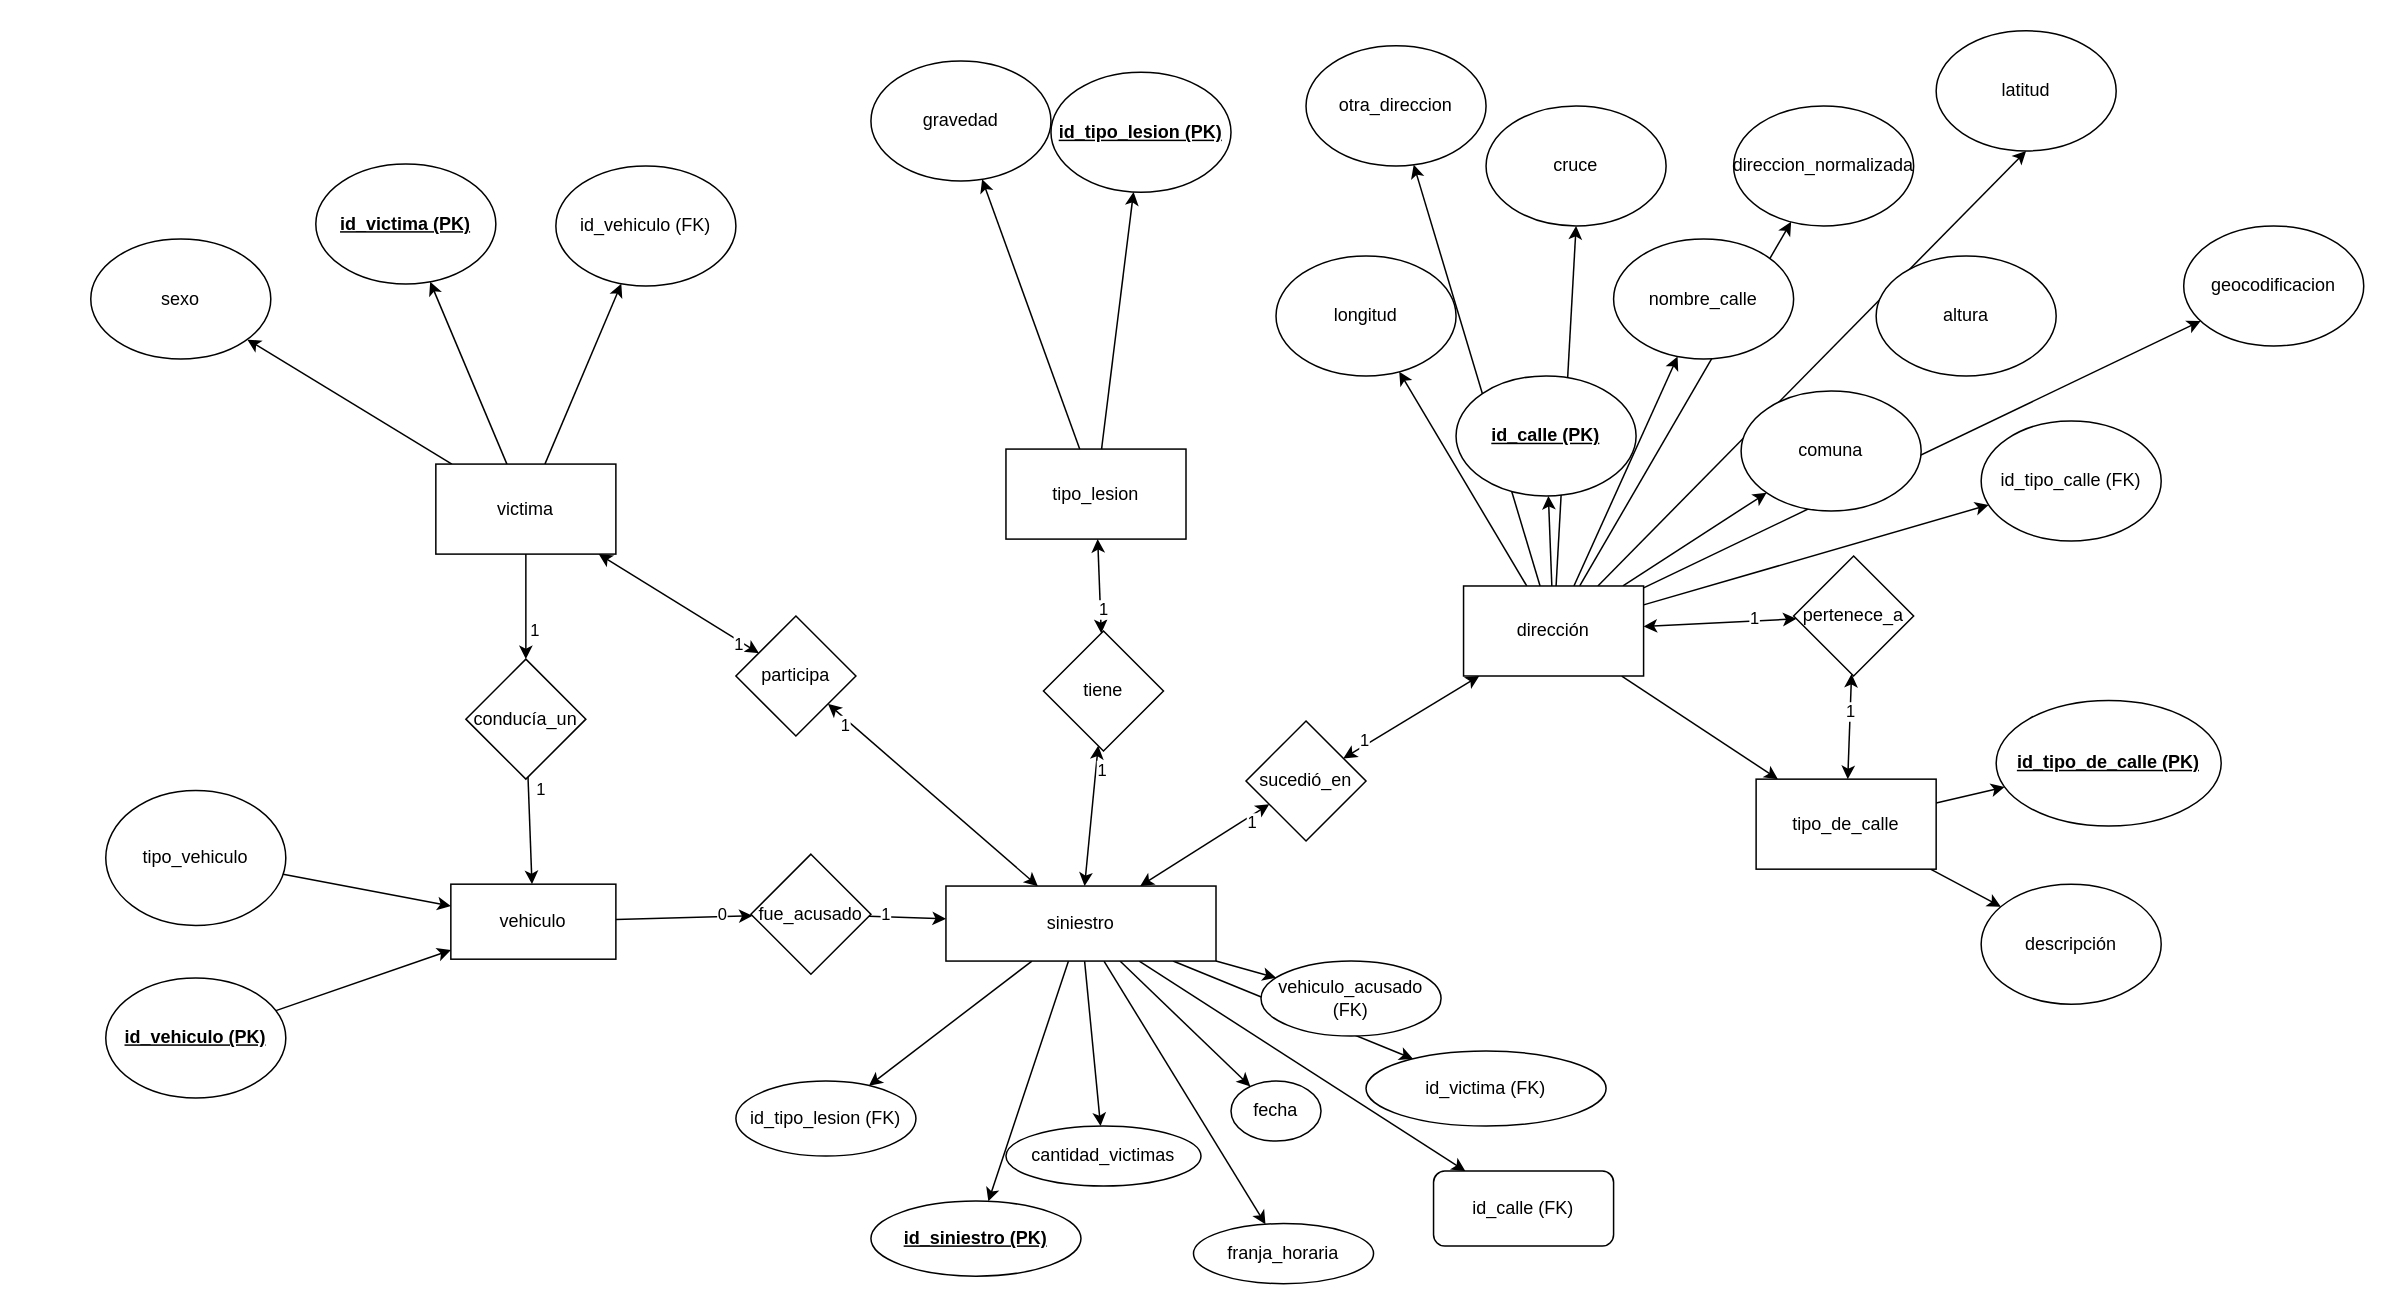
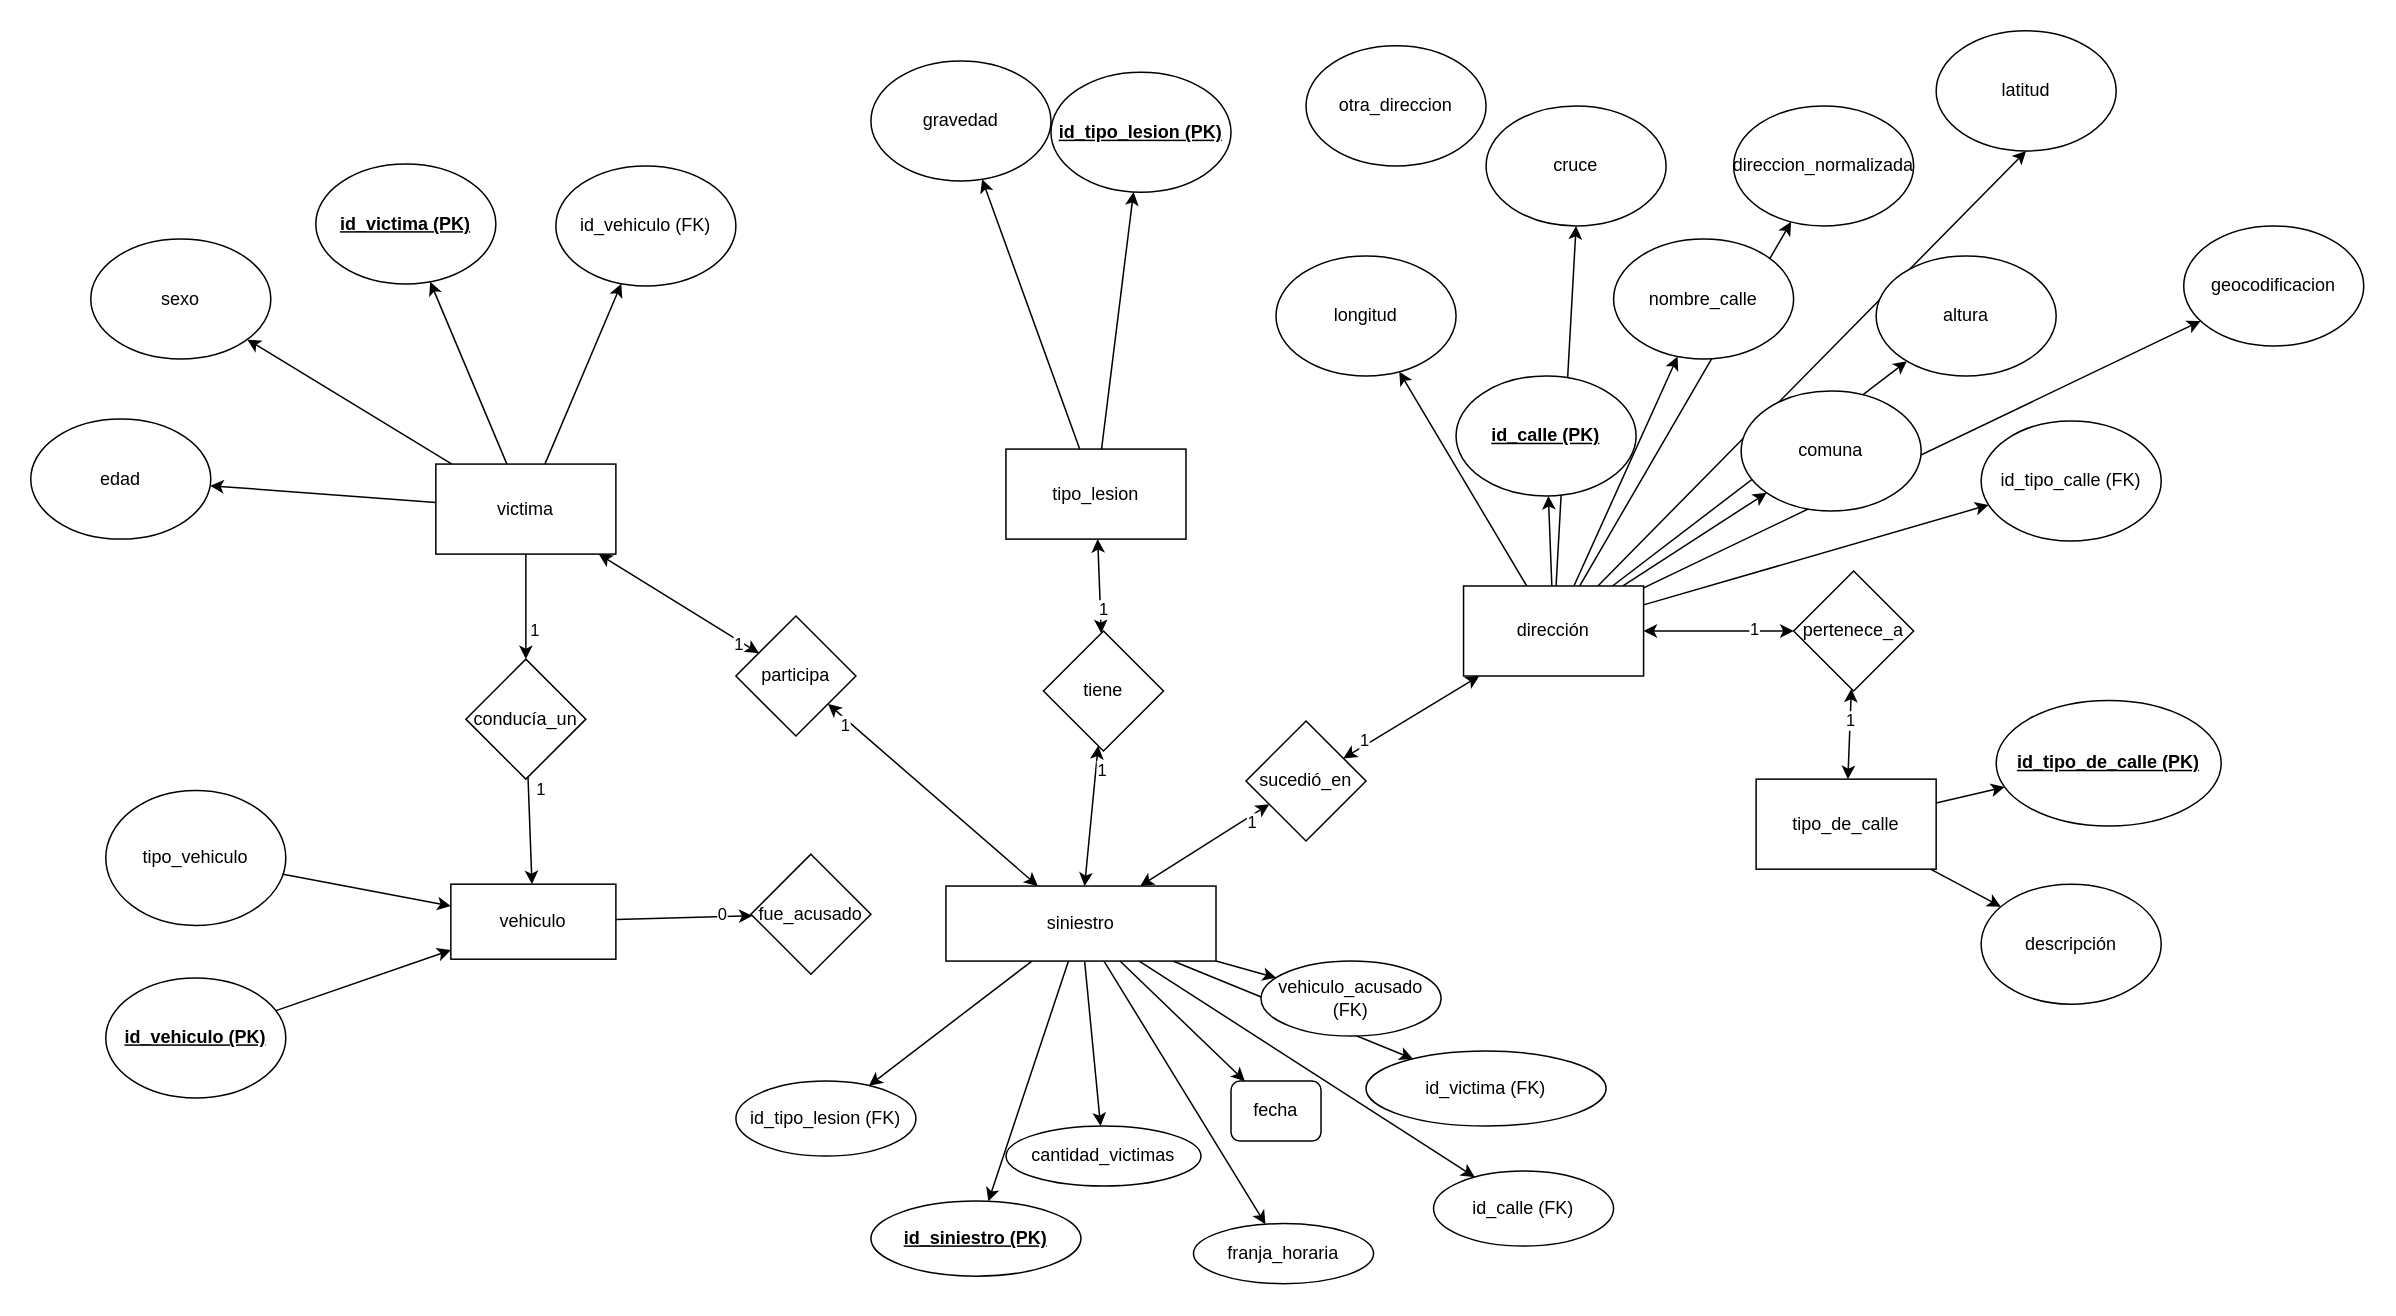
- <mxCell id="6" style="rounded=0;orthogonalLoop=1;jettySize=auto;html=1;" edge="1" parent="1" source="12" target="37"><mxGeometry relative="1" as="geometry" /></mxCell>
+ <mxCell id="64" value="edad" style="ellipse;whiteSpace=wrap;html=1;" vertex="1" parent="1"><mxGeometry x="20" y="278.75" width="120" height="80" as="geometry" /></mxCell>
+ <mxCell id="13" style="rounded=0;orthogonalLoop=1;jettySize=auto;html=1;" edge="1" parent="1" source="19" target="64"><mxGeometry relative="1" as="geometry" /></mxCell>
- <mxCell id="68" value="pertenece_a" style="rhombus;whiteSpace=wrap;html=1;rounded=0;" vertex="1" parent="1"><mxGeometry x="1195" y="370" width="80" height="80" as="geometry" /></mxCell>
+ <mxCell id="68" value="pertenece_a" style="rhombus;whiteSpace=wrap;html=1;rounded=0;" vertex="1" parent="1"><mxGeometry x="1195" y="380" width="80" height="80" as="geometry" /></mxCell>
- <mxCell id="10" style="rounded=0;orthogonalLoop=1;jettySize=auto;html=1;" edge="1" parent="1" source="12" target="71"><mxGeometry relative="1" as="geometry" /></mxCell>
+ <mxCell id="10" style="rounded=0;orthogonalLoop=1;jettySize=auto;html=1;" edge="1" parent="1" source="12" target="39"><mxGeometry relative="1" as="geometry" /></mxCell>
- <mxCell id="57" style="rounded=0;orthogonalLoop=1;jettySize=auto;html=1;" edge="1" parent="1" source="59" target="33"><mxGeometry relative="1" as="geometry" /></mxCell>
- <mxCell id="58" value="1" style="edgeLabel;html=1;align=center;verticalAlign=middle;resizable=0;points=[];" connectable="0" vertex="1" parent="57"><mxGeometry x="-0.362" relative="1" as="geometry"><mxPoint x="-5" y="-2" as="offset" /></mxGeometry></mxCell>
- <mxCell id="23" value="fecha" style="ellipse;whiteSpace=wrap;html=1;direction=south;" vertex="1" parent="1"><mxGeometry x="820" y="720" width="60" height="40" as="geometry" /></mxCell>
+ <mxCell id="23" value="fecha" style="whiteSpace=wrap;html=1;direction=south;rounded=1;" vertex="1" parent="1"><mxGeometry x="820" y="720" width="60" height="40" as="geometry" /></mxCell>
- <mxCell id="94" value="id_calle (FK)" style="whiteSpace=wrap;html=1;rounded=1;" vertex="1" parent="1"><mxGeometry x="955" y="780" width="120" height="50" as="geometry" /></mxCell>
+ <mxCell id="94" value="id_calle (FK)" style="ellipse;whiteSpace=wrap;html=1;" vertex="1" parent="1"><mxGeometry x="955" y="780" width="120" height="50" as="geometry" /></mxCell>
